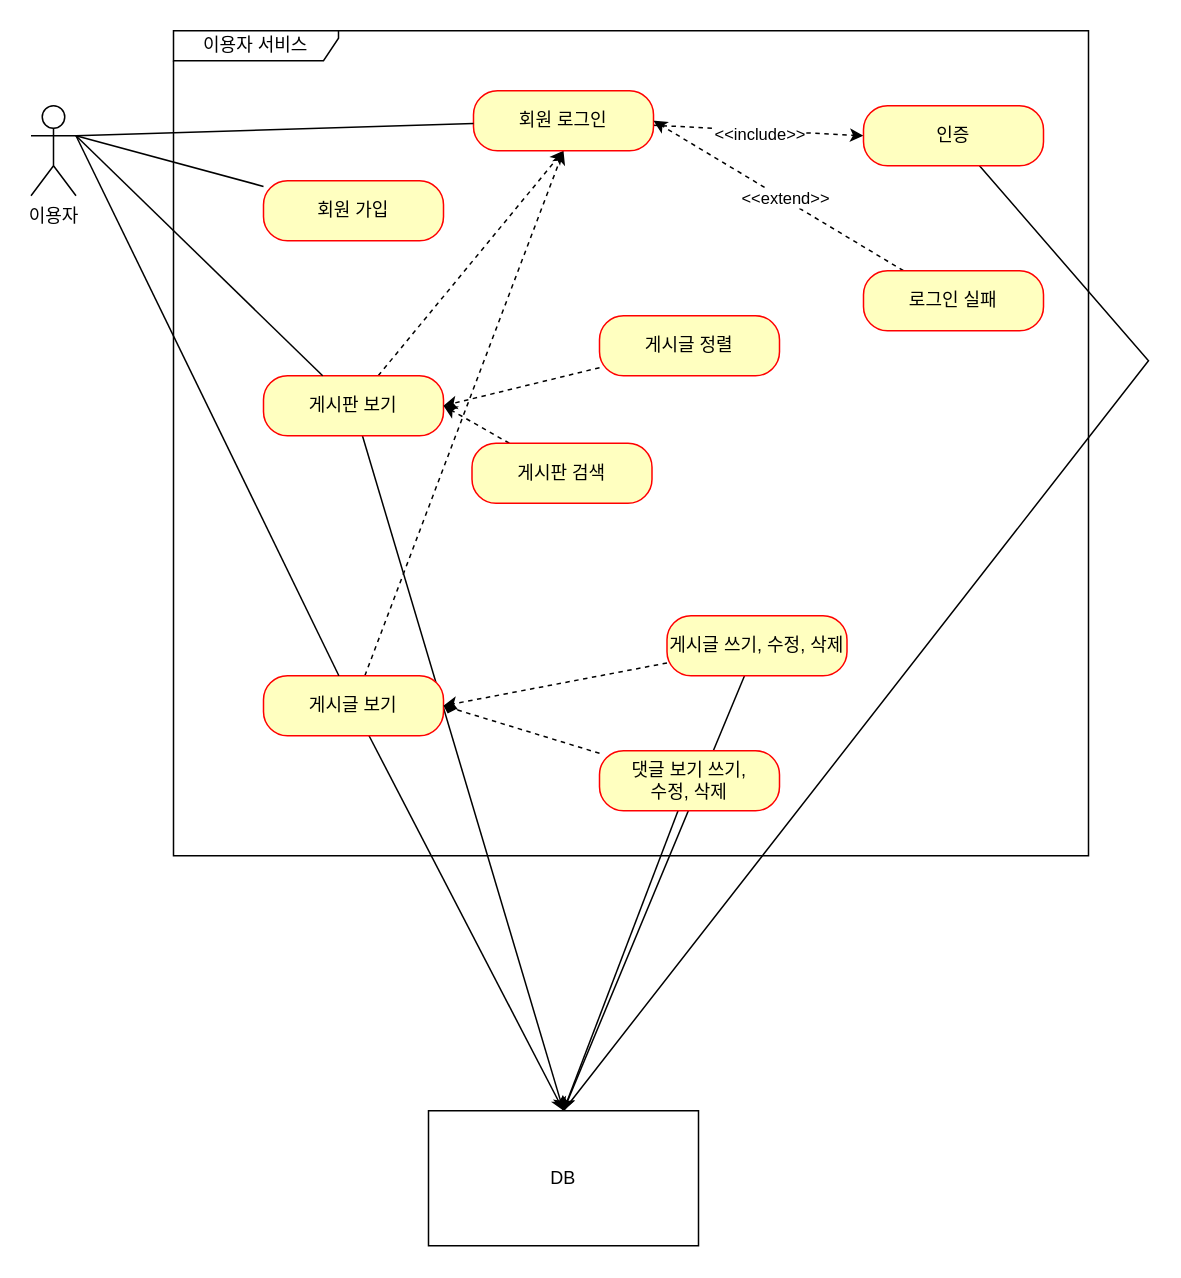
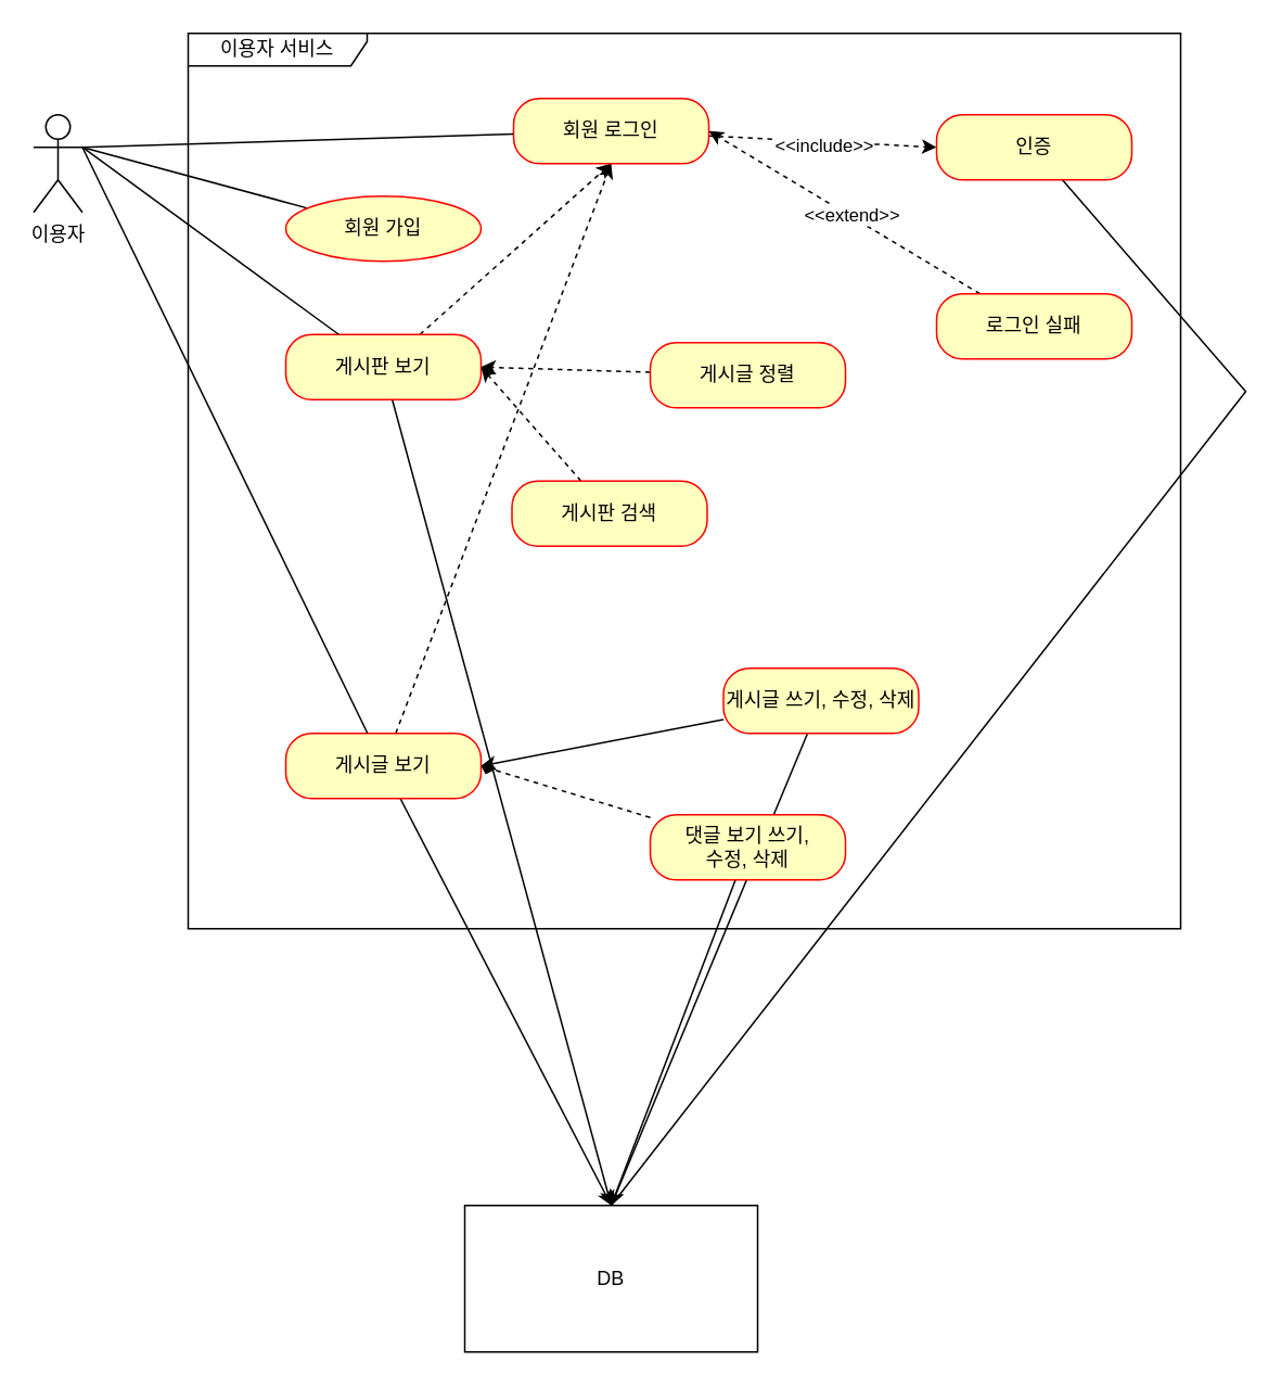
- <mxCell id="5" value="회원 가입" style="rounded=1;whiteSpace=wrap;html=1;arcSize=40;fontColor=#000000;fillColor=#ffffc0;strokeColor=#ff0000;" vertex="1" parent="1"><mxGeometry x="175" y="120" width="120" height="40" as="geometry" /></mxCell>
+ <mxCell id="5" value="회원 가입" style="ellipse;whiteSpace=wrap;html=1;arcSize=40;fontColor=#000000;fillColor=#ffffc0;strokeColor=#ff0000;" vertex="1" parent="1"><mxGeometry x="175" y="120" width="120" height="40" as="geometry" /></mxCell>
- <mxCell id="8" value="게시판 보기" style="rounded=1;whiteSpace=wrap;html=1;arcSize=40;fontColor=#000000;fillColor=#ffffc0;strokeColor=#ff0000;" vertex="1" parent="1"><mxGeometry x="175" y="250" width="120" height="40" as="geometry" /></mxCell>
+ <mxCell id="8" value="게시판 보기" style="rounded=1;whiteSpace=wrap;html=1;arcSize=40;fontColor=#000000;fillColor=#ffffc0;strokeColor=#ff0000;" vertex="1" parent="1"><mxGeometry x="175" y="205" width="120" height="40" as="geometry" /></mxCell>
- <mxCell id="24" style="rounded=0;orthogonalLoop=1;jettySize=auto;html=1;entryX=1;entryY=0.5;entryDx=0;entryDy=0;dashed=1;" edge="1" parent="1" source="26" target="11"><mxGeometry relative="1" as="geometry" /></mxCell>
+ <mxCell id="24" style="rounded=0;orthogonalLoop=1;jettySize=auto;html=1;entryX=1;entryY=0.5;entryDx=0;entryDy=0;dashed=0;" edge="1" parent="1" source="26" target="11"><mxGeometry relative="1" as="geometry" /></mxCell>
